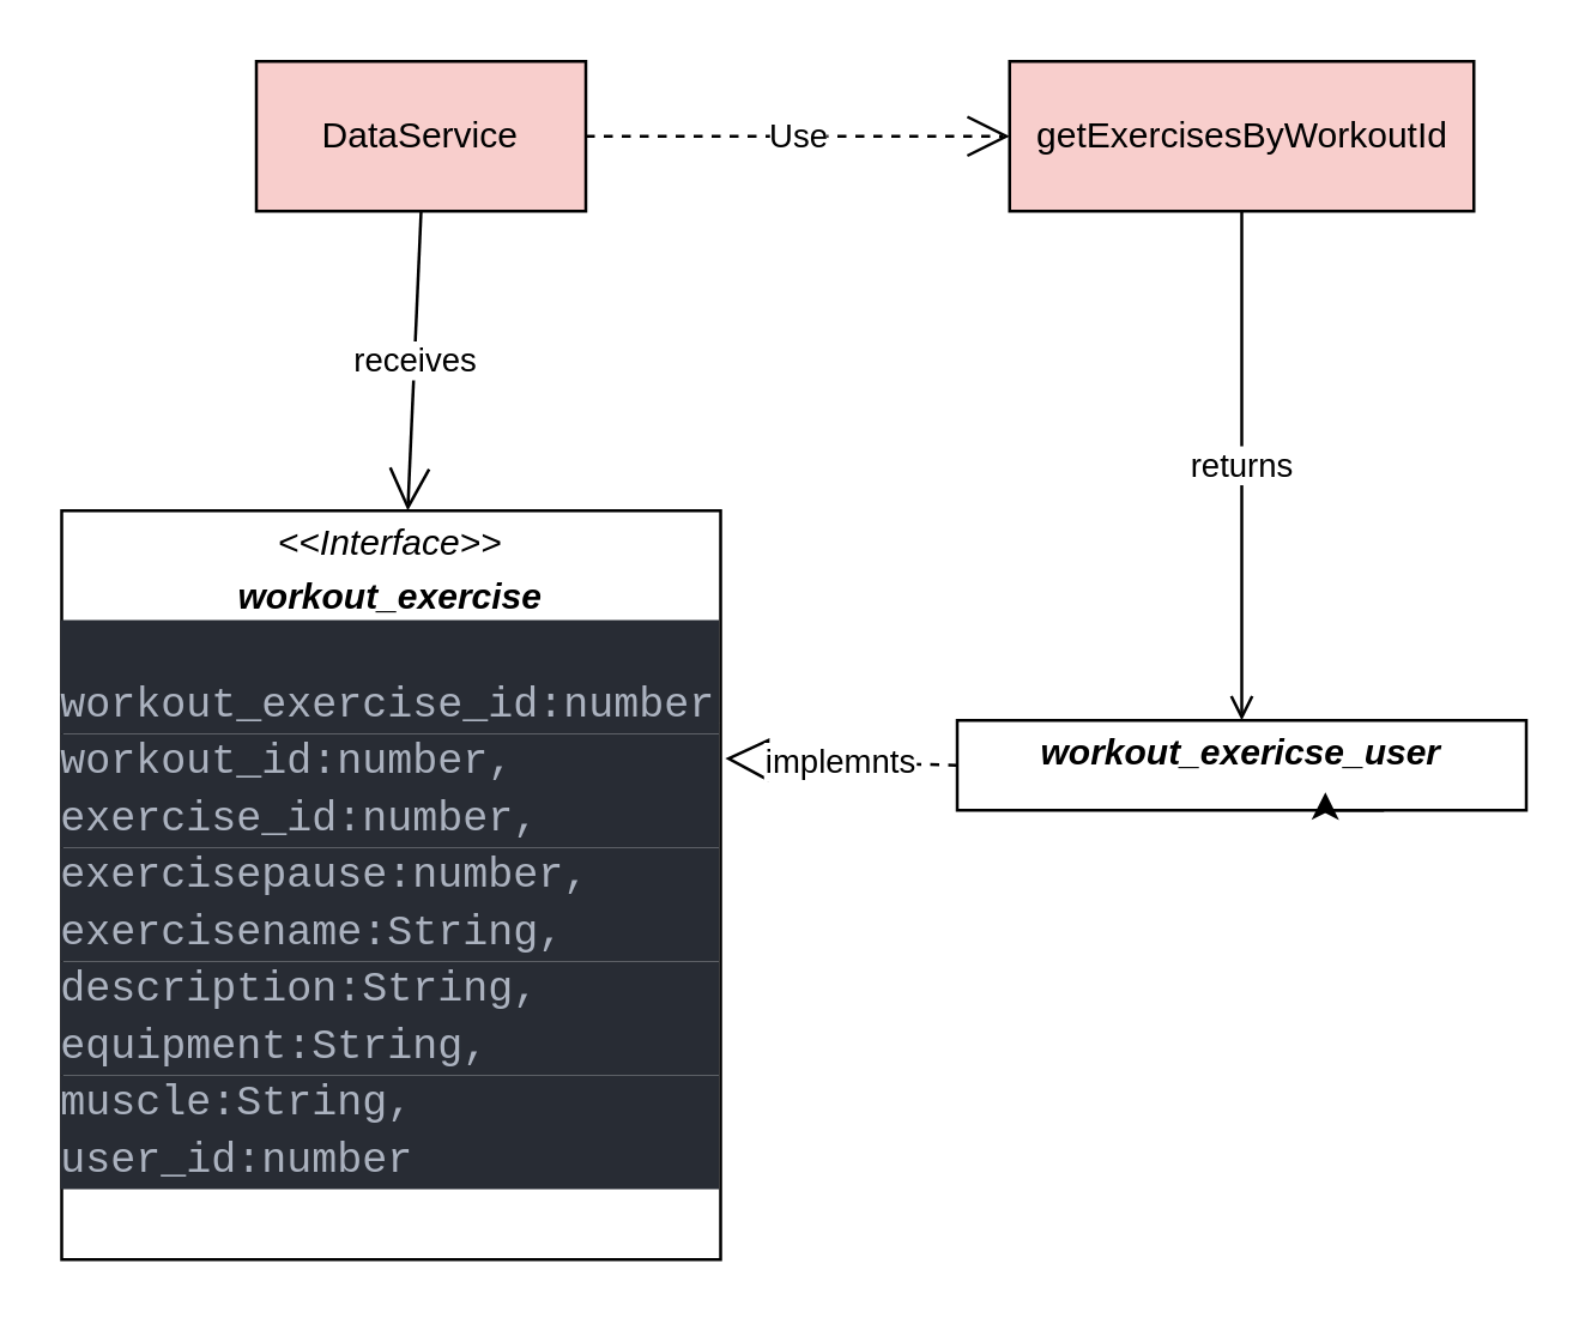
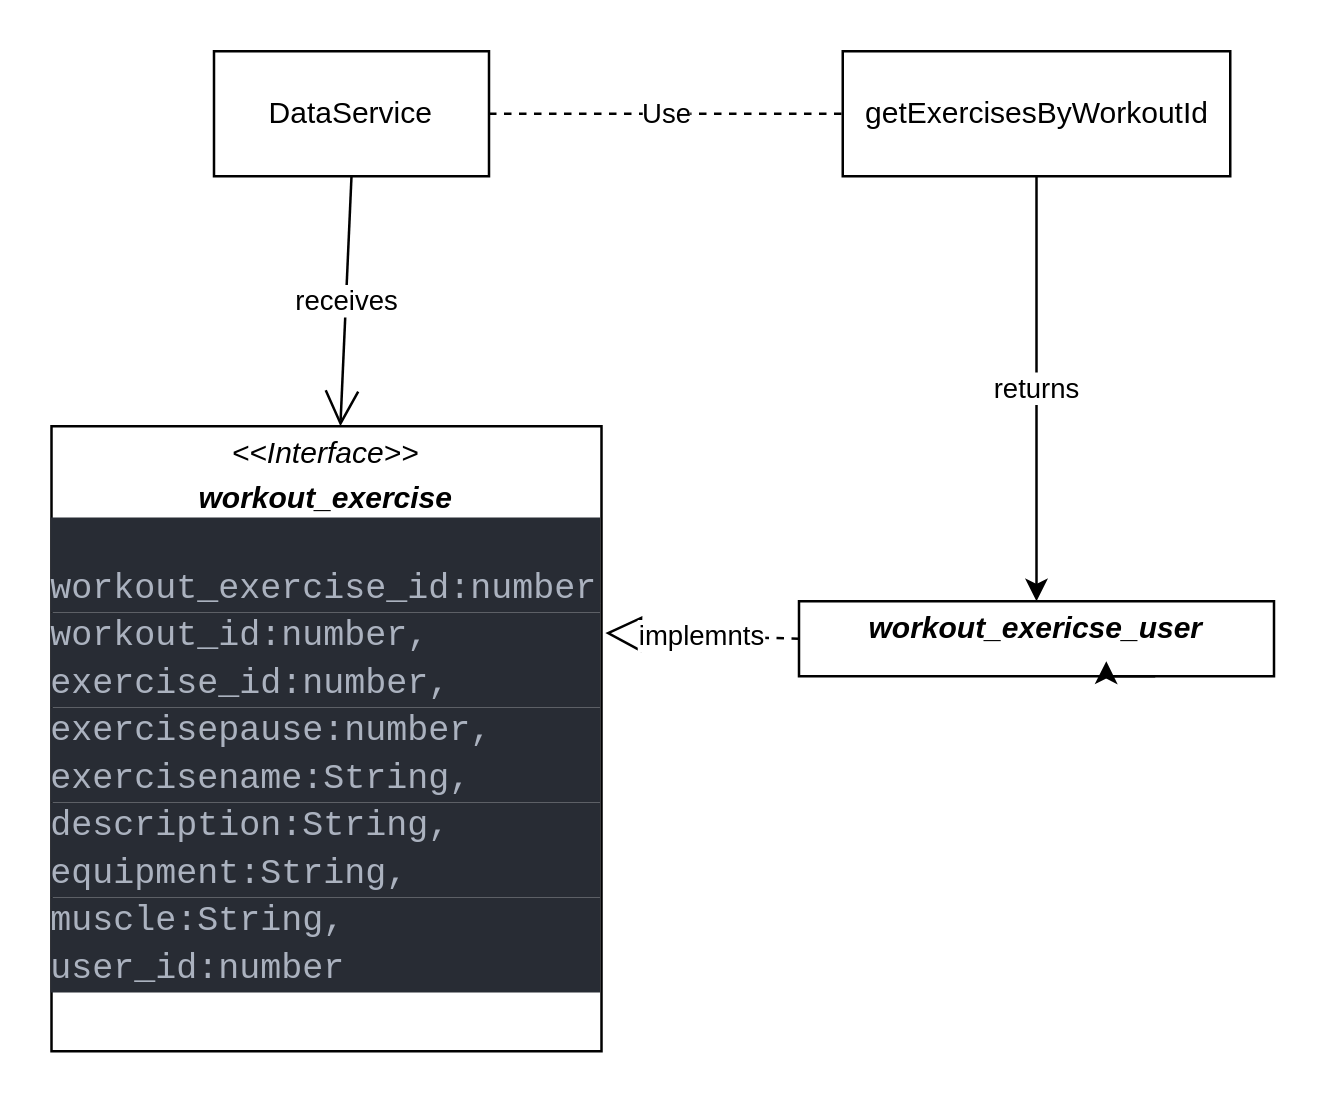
- <mxCell id="6" value="DataService" style="html=1;whiteSpace=wrap;fillColor=#f8cecc;" vertex="1" parent="1"><mxGeometry x="85" y="20" width="110" height="50" as="geometry" /></mxCell>
+ <mxCell id="6" value="DataService" style="html=1;whiteSpace=wrap;" vertex="1" parent="1"><mxGeometry x="85" y="20" width="110" height="50" as="geometry" /></mxCell>
- <mxCell id="8" value="Use" style="endArrow=open;endSize=12;dashed=1;html=1;rounded=0;exitX=1;exitY=0.5;exitDx=0;exitDy=0;entryX=0;entryY=0.5;entryDx=0;entryDy=0;" edge="1" parent="1" source="6" target="5"><mxGeometry width="160" relative="1" as="geometry"><mxPoint x="330" y="270" as="sourcePoint" /><mxPoint x="330" y="55" as="targetPoint" /></mxGeometry></mxCell>
+ <mxCell id="8" value="Use" style="endArrow=none;endSize=12;dashed=1;html=1;rounded=0;exitX=1;exitY=0.5;exitDx=0;exitDy=0;entryX=0;entryY=0.5;entryDx=0;entryDy=0;" edge="1" parent="1" source="6" target="5"><mxGeometry width="160" relative="1" as="geometry"><mxPoint x="330" y="270" as="sourcePoint" /><mxPoint x="330" y="55" as="targetPoint" /></mxGeometry></mxCell>
- <mxCell id="5" value="getExercisesByWorkoutId" style="html=1;whiteSpace=wrap;fillColor=#f8cecc;" vertex="1" parent="1"><mxGeometry x="336.5" y="20" width="155" height="50" as="geometry" /></mxCell>
+ <mxCell id="5" value="getExercisesByWorkoutId" style="html=1;whiteSpace=wrap;" vertex="1" parent="1"><mxGeometry x="336.5" y="20" width="155" height="50" as="geometry" /></mxCell>
- <mxCell id="9" value="returns" style="endArrow=open;html=1;rounded=0;exitX=0.5;exitY=1;exitDx=0;exitDy=0;entryX=0.5;entryY=0;entryDx=0;entryDy=0;" edge="1" parent="1" source="5" target="2"><mxGeometry width="50" height="50" relative="1" as="geometry"><mxPoint x="390" y="300" as="sourcePoint" /><mxPoint x="440" y="250" as="targetPoint" /></mxGeometry></mxCell>
+ <mxCell id="9" value="returns" style="endArrow=classic;html=1;rounded=0;exitX=0.5;exitY=1;exitDx=0;exitDy=0;entryX=0.5;entryY=0;entryDx=0;entryDy=0;" edge="1" parent="1" source="5" target="2"><mxGeometry width="50" height="50" relative="1" as="geometry"><mxPoint x="390" y="300" as="sourcePoint" /><mxPoint x="440" y="250" as="targetPoint" /></mxGeometry></mxCell>
